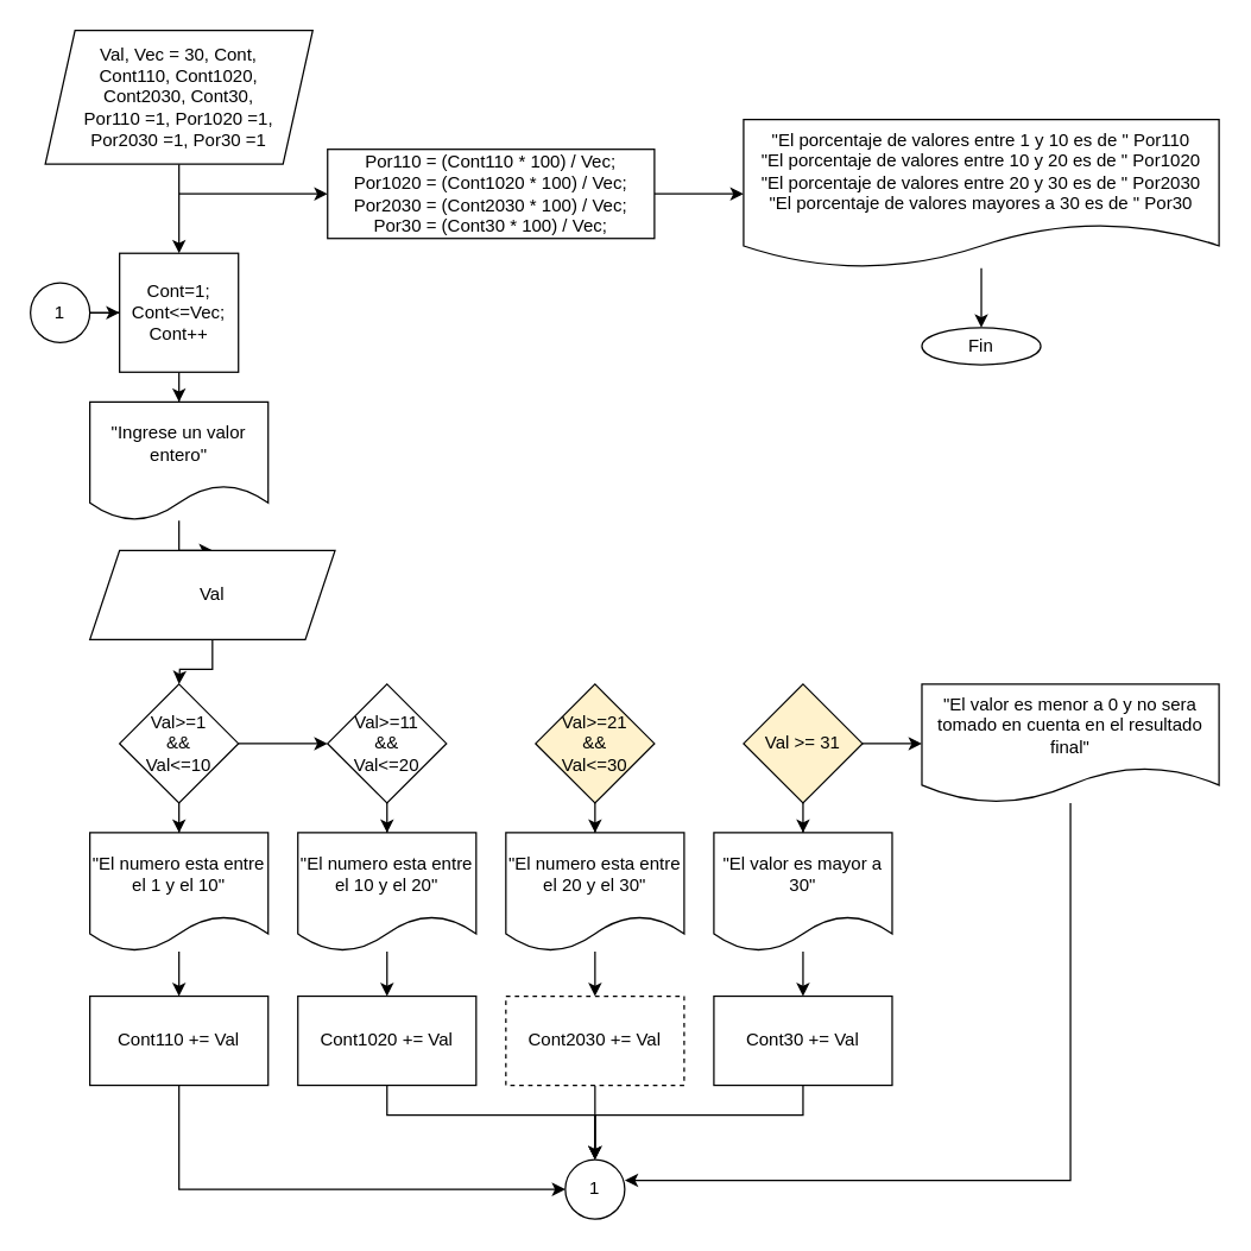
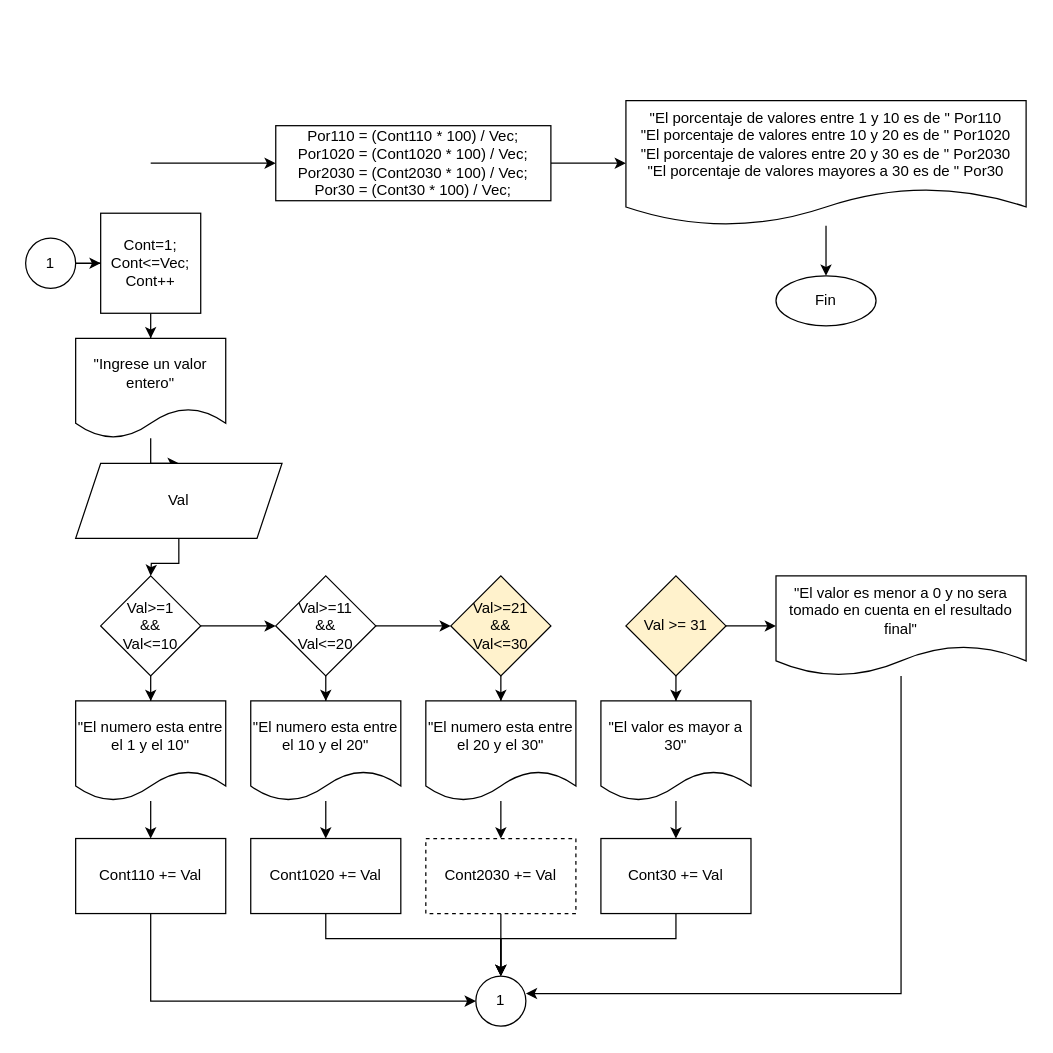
- <mxCell id="3" value="Val, Vec = 30, Cont,&lt;br&gt;Cont110, Cont1020, &lt;br&gt;Cont2030, Cont30,&lt;br&gt;Por110 =1, Por1020 =1,&lt;br&gt;Por2030 =1, Por30 =1" style="shape=parallelogram;perimeter=parallelogramPerimeter;whiteSpace=wrap;html=1;fixedSize=1;" parent="1" vertex="1"><mxGeometry x="30" y="20" width="180" height="90" as="geometry" /></mxCell>
- <mxCell id="2" value="" style="edgeStyle=orthogonalEdgeStyle;rounded=0;orthogonalLoop=1;jettySize=auto;html=1;" parent="1" source="3" target="5" edge="1"><mxGeometry relative="1" as="geometry" /></mxCell>
- <mxCell id="11" value="Fin" style="ellipse;whiteSpace=wrap;html=1;" parent="1" vertex="1"><mxGeometry x="620" y="220" width="80" height="25" as="geometry" /></mxCell>
+ <mxCell id="11" value="Fin" style="ellipse;whiteSpace=wrap;html=1;" parent="1" vertex="1"><mxGeometry x="620" y="220" width="80" height="40" as="geometry" /></mxCell>
+ <mxCell id="21" value="" style="edgeStyle=orthogonalEdgeStyle;rounded=0;orthogonalLoop=1;jettySize=auto;html=1;" edge="1" parent="1" source="22" target="30"><mxGeometry relative="1" as="geometry" /></mxCell>
